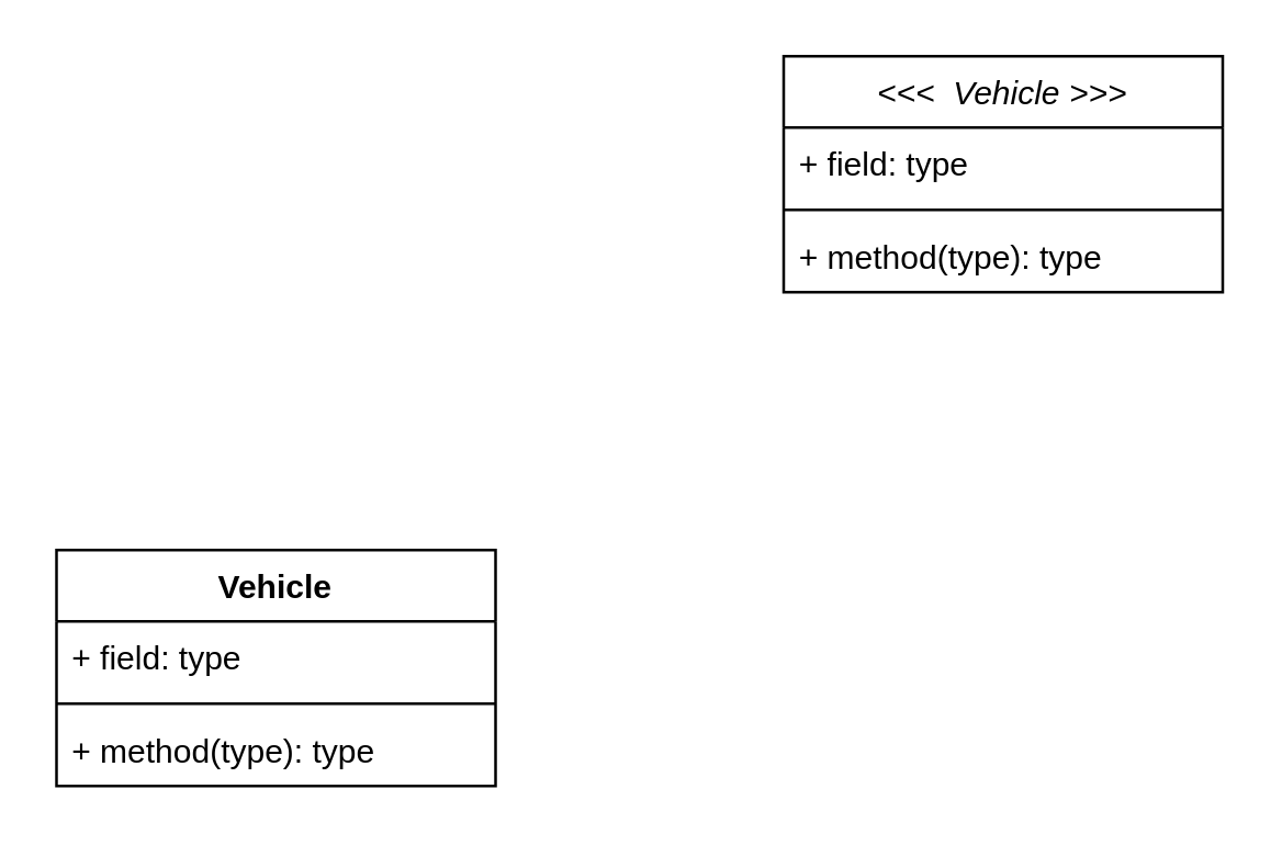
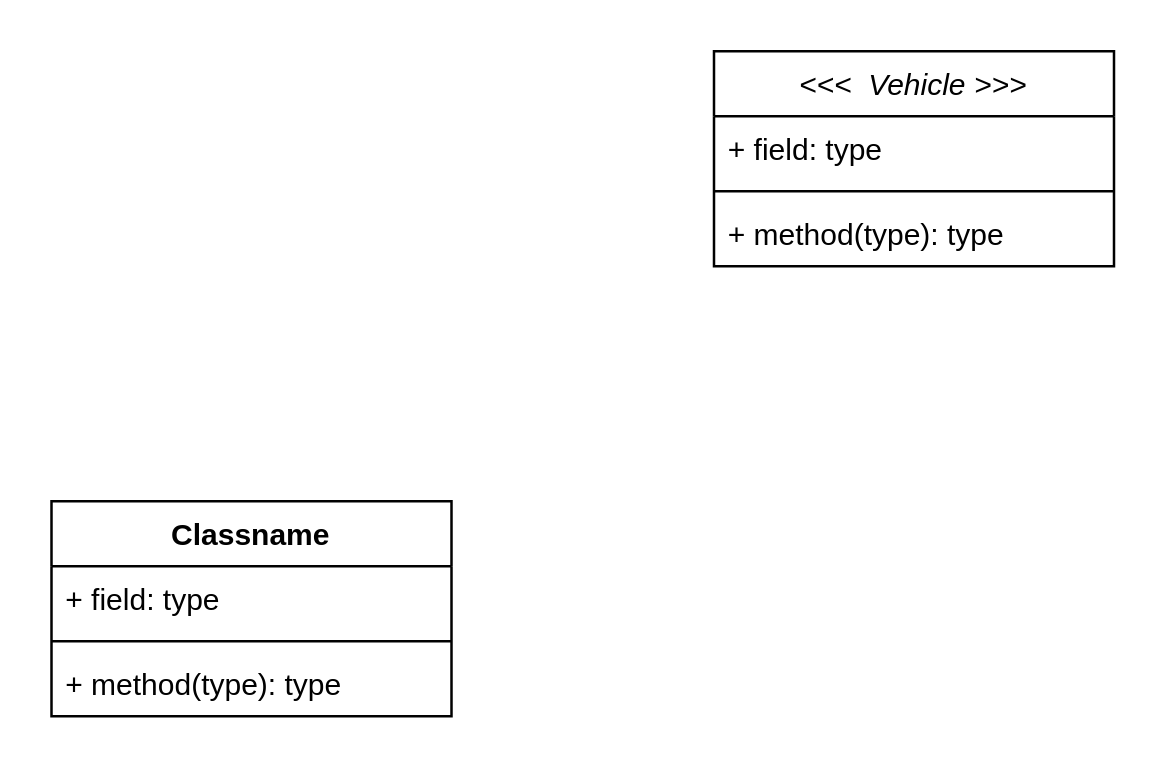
- <mxCell id="2" value="Vehicle" style="swimlane;fontStyle=1;align=center;verticalAlign=top;childLayout=stackLayout;horizontal=1;startSize=26;horizontalStack=0;resizeParent=1;resizeParentMax=0;resizeLast=0;collapsible=1;marginBottom=0;" vertex="1" parent="1"><mxGeometry x="20" y="200" width="160" height="86" as="geometry" /></mxCell>
+ <mxCell id="2" value="Classname" style="swimlane;fontStyle=1;align=center;verticalAlign=top;childLayout=stackLayout;horizontal=1;startSize=26;horizontalStack=0;resizeParent=1;resizeParentMax=0;resizeLast=0;collapsible=1;marginBottom=0;" vertex="1" parent="1"><mxGeometry x="20" y="200" width="160" height="86" as="geometry" /></mxCell>
